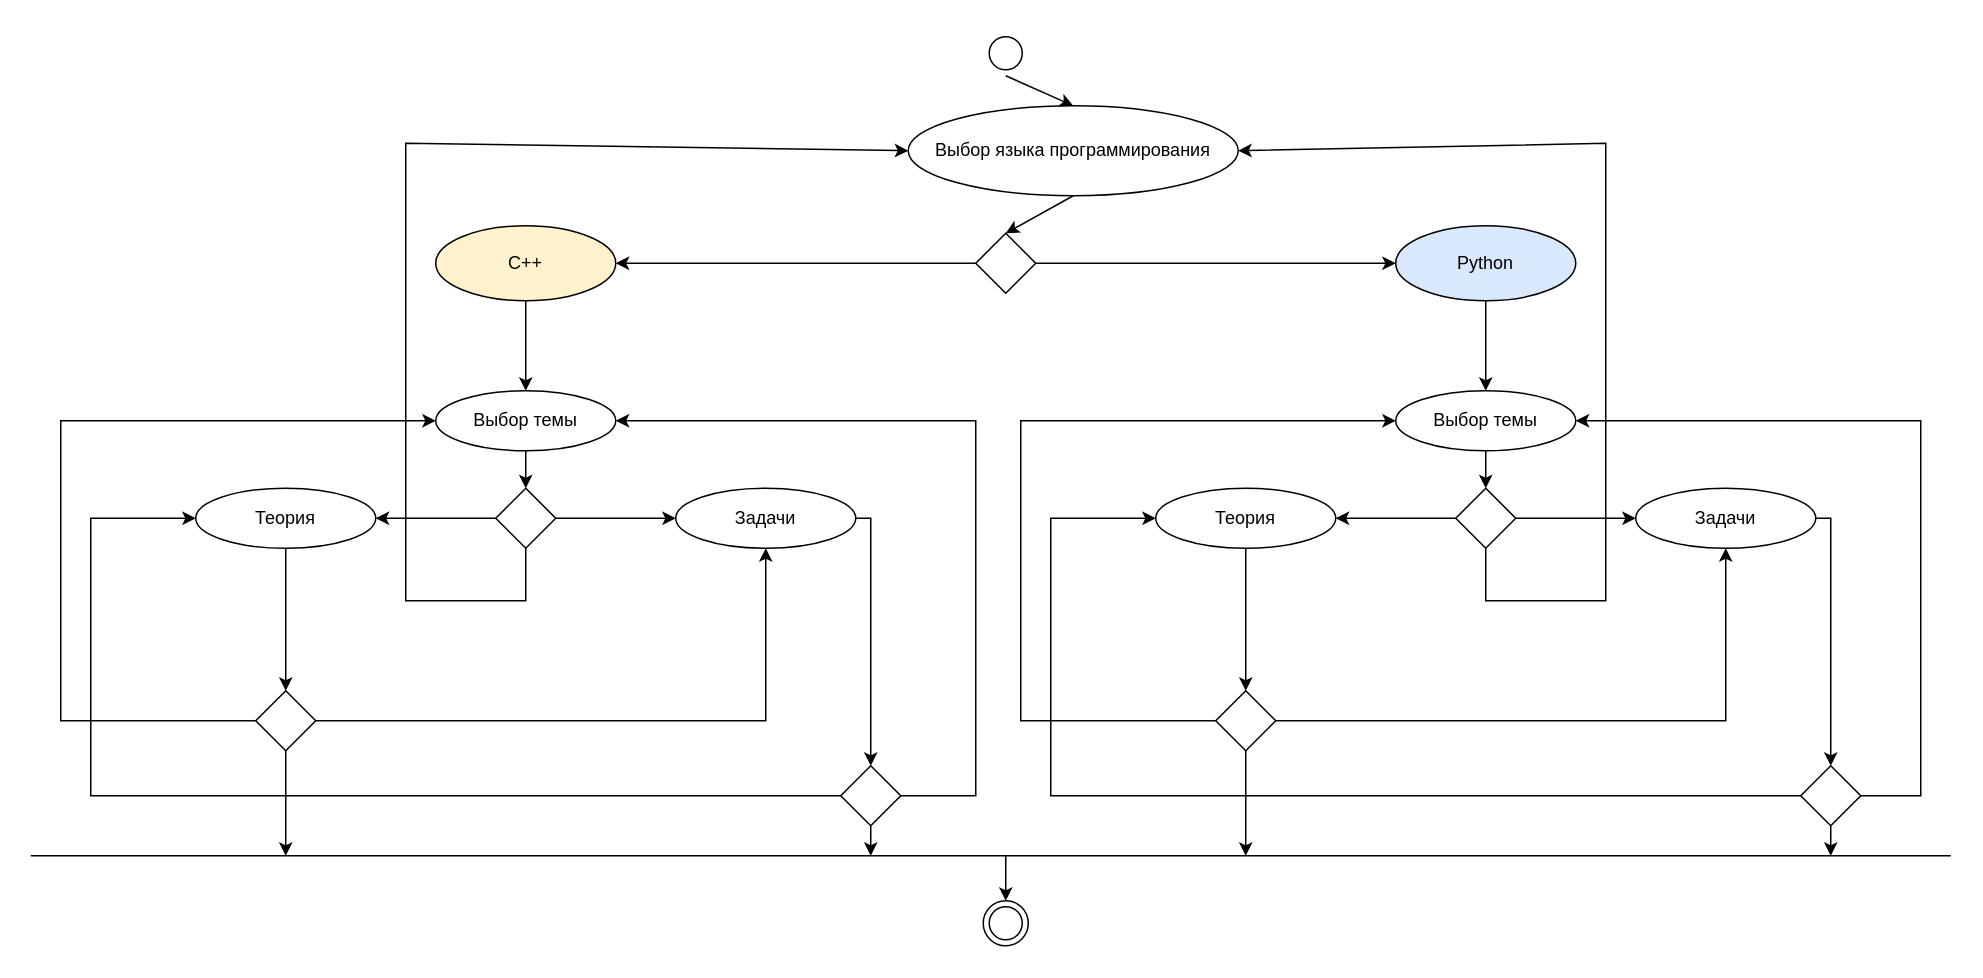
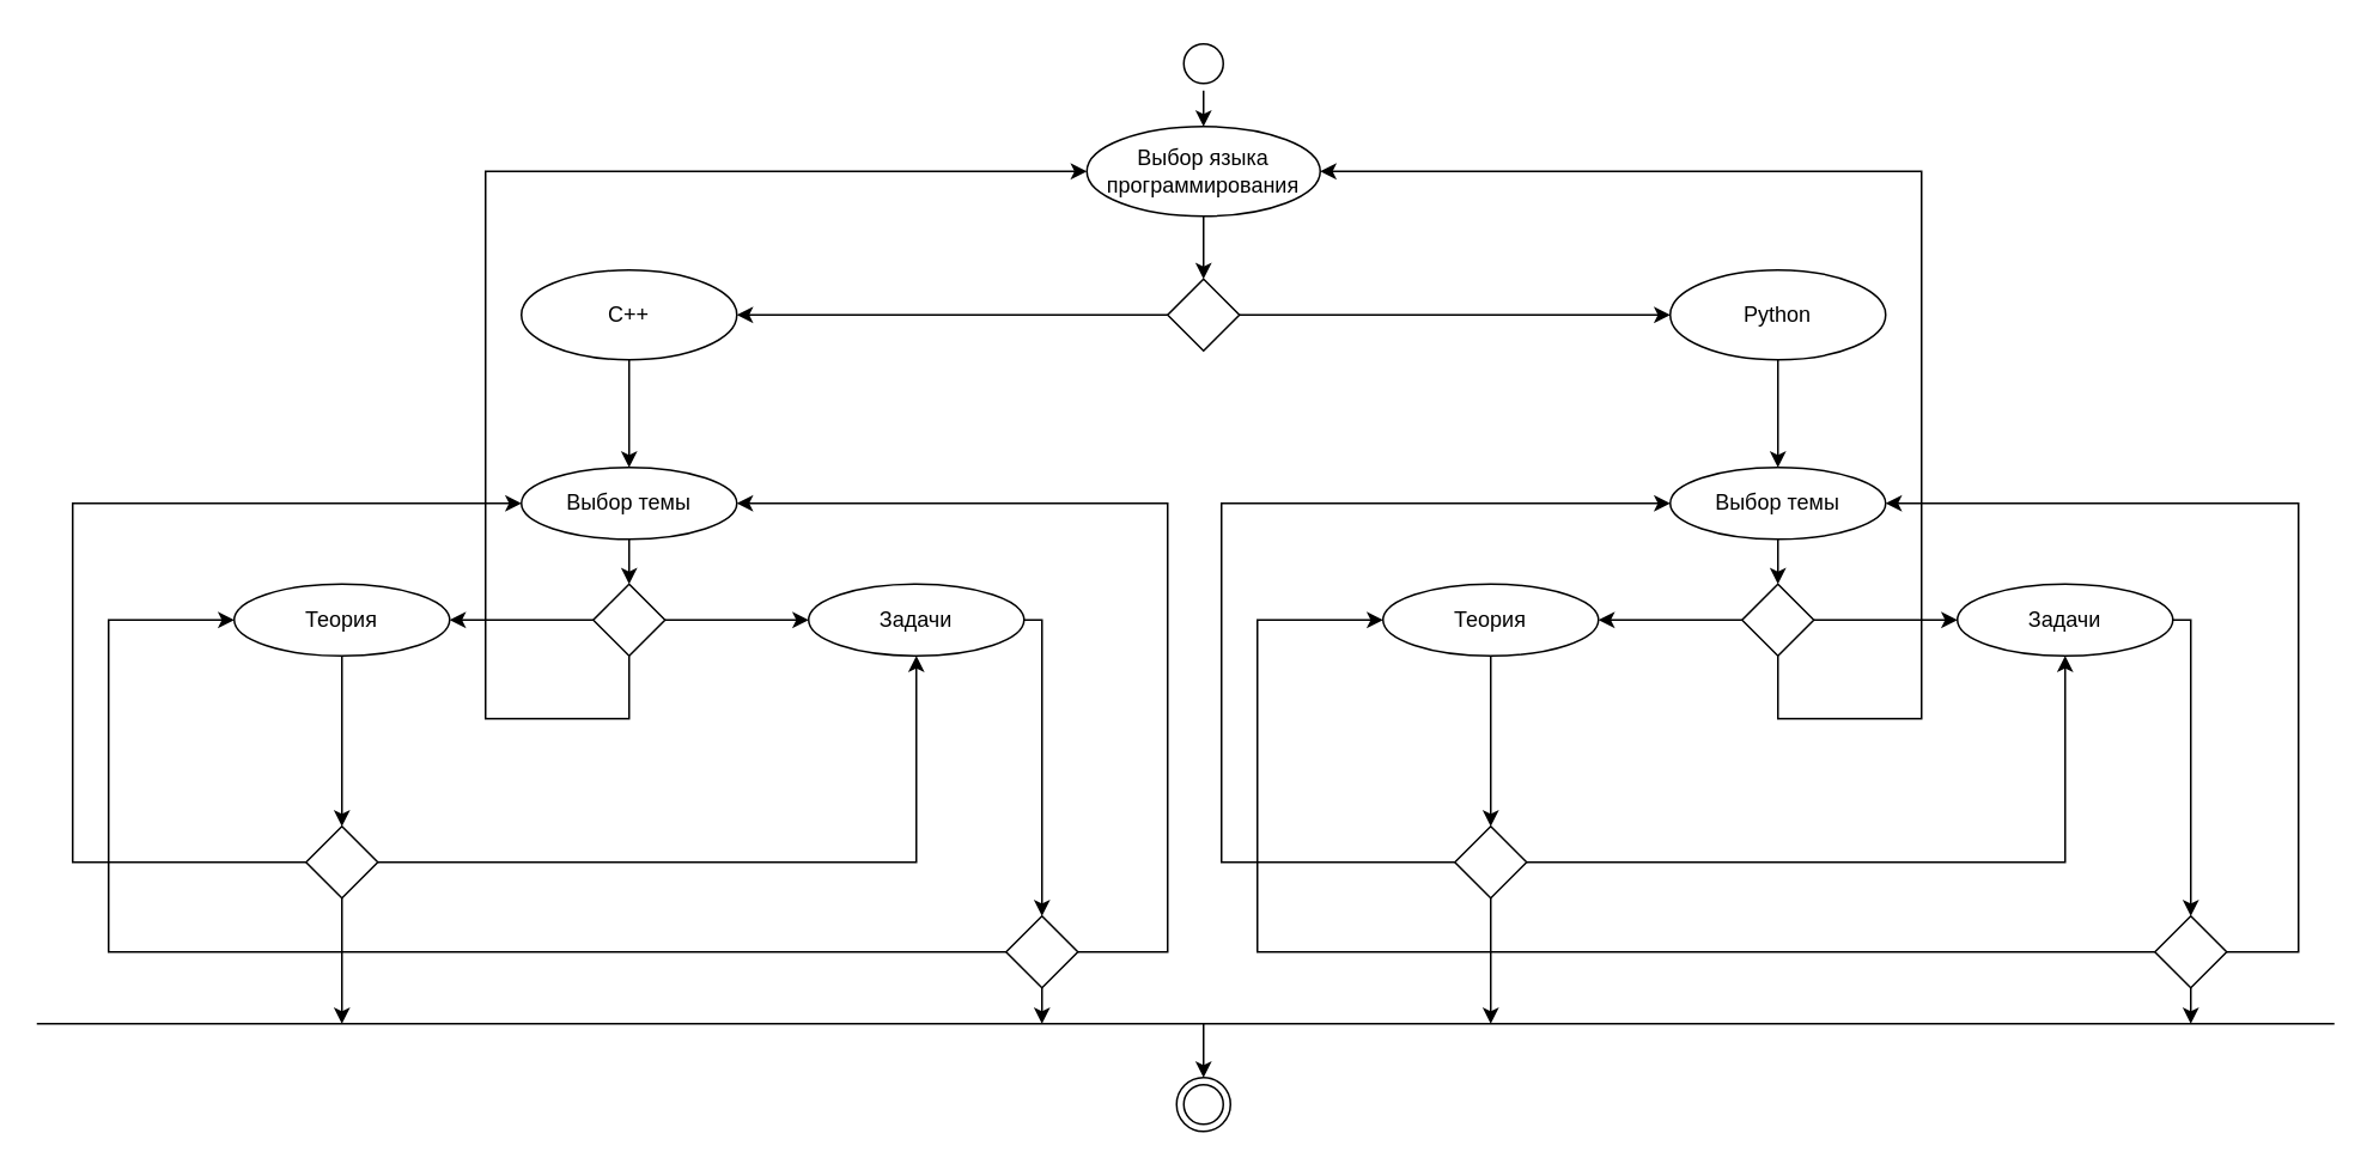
- <mxCell id="2" value="Выбор языка программирования" style="ellipse;whiteSpace=wrap;html=1;" parent="1" vertex="1"><mxGeometry x="605" y="70" width="220" height="60" as="geometry" /></mxCell>
+ <mxCell id="2" value="Выбор языка программирования" style="ellipse;whiteSpace=wrap;html=1;" parent="1" vertex="1"><mxGeometry x="605" y="70" width="130" height="50" as="geometry" /></mxCell>
- <mxCell id="4" value="C++" style="ellipse;whiteSpace=wrap;html=1;fillColor=#fff2cc;" parent="1" vertex="1"><mxGeometry x="290" y="150" width="120" height="50" as="geometry" /></mxCell>
+ <mxCell id="4" value="C++" style="ellipse;whiteSpace=wrap;html=1;" parent="1" vertex="1"><mxGeometry x="290" y="150" width="120" height="50" as="geometry" /></mxCell>
- <mxCell id="5" value="Python" style="ellipse;whiteSpace=wrap;html=1;fillColor=#dae8fc;" parent="1" vertex="1"><mxGeometry x="930" y="150" width="120" height="50" as="geometry" /></mxCell>
+ <mxCell id="5" value="Python" style="ellipse;whiteSpace=wrap;html=1;" parent="1" vertex="1"><mxGeometry x="930" y="150" width="120" height="50" as="geometry" /></mxCell>
